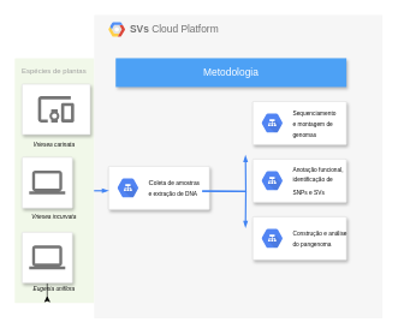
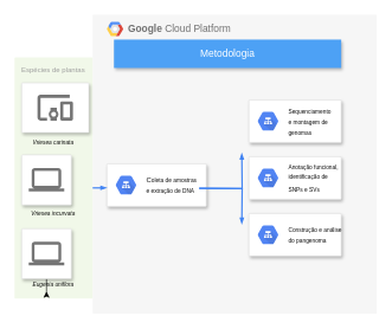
- <mxCell id="2" value="&lt;b&gt;SVs &lt;/b&gt;Cloud Platform" style="fillColor=#F6F6F6;strokeColor=none;shadow=0;gradientColor=none;fontSize=14;align=left;spacing=10;fontColor=#717171;9E9E9E;verticalAlign=top;spacingTop=-4;fontStyle=0;spacingLeft=40;html=1;" parent="1" vertex="1"><mxGeometry x="130" y="20" width="400" height="421" as="geometry" /></mxCell>
+ <mxCell id="2" value="&lt;b&gt;Google &lt;/b&gt;Cloud Platform" style="fillColor=#F6F6F6;strokeColor=none;shadow=0;gradientColor=none;fontSize=14;align=left;spacing=10;fontColor=#717171;9E9E9E;verticalAlign=top;spacingTop=-4;fontStyle=0;spacingLeft=40;html=1;" parent="1" vertex="1"><mxGeometry x="130" y="20" width="400" height="421" as="geometry" /></mxCell>
- <mxCell id="12" value="&amp;nbsp;&amp;nbsp;&amp;nbsp;&amp;nbsp;&amp;nbsp;&amp;nbsp;&amp;nbsp;&amp;nbsp;&amp;nbsp;&amp;nbsp;&amp;nbsp;&amp;nbsp;&amp;nbsp;&amp;nbsp;&amp;nbsp;&amp;nbsp;&amp;nbsp; Metodologia" style="fillColor=#4DA1F5;strokeColor=none;shadow=1;gradientColor=none;fontSize=14;align=left;spacingLeft=50;fontColor=#ffffff;html=1;" parent="2" vertex="1"><mxGeometry x="30" y="60" width="320" height="40" as="geometry" /></mxCell>
+ <mxCell id="12" value="&amp;nbsp;&amp;nbsp;&amp;nbsp;&amp;nbsp;&amp;nbsp;&amp;nbsp;&amp;nbsp;&amp;nbsp;&amp;nbsp;&amp;nbsp;&amp;nbsp;&amp;nbsp;&amp;nbsp;&amp;nbsp;&amp;nbsp;&amp;nbsp;&amp;nbsp; Metodologia" style="fillColor=#4DA1F5;strokeColor=none;shadow=1;gradientColor=none;fontSize=14;align=left;spacingLeft=50;fontColor=#ffffff;html=1;" parent="2" vertex="1"><mxGeometry x="30" y="35" width="320" height="40" as="geometry" /></mxCell>
